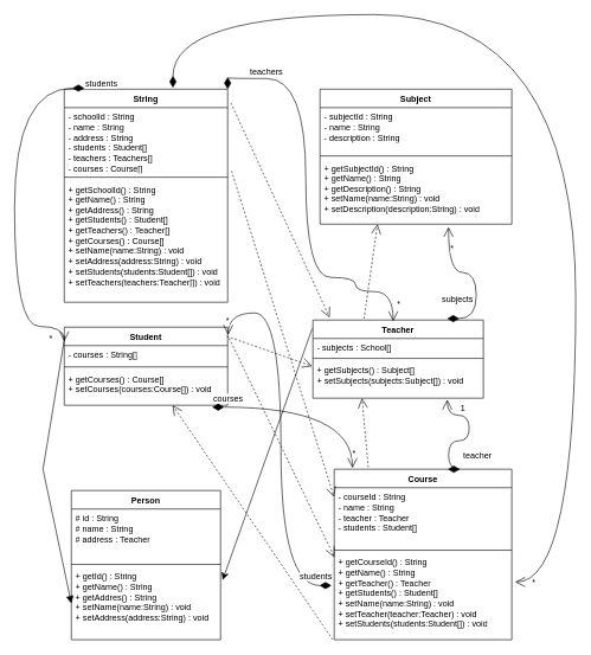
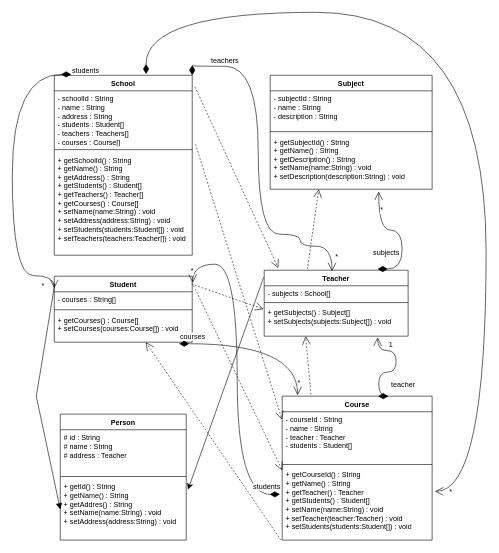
- <mxCell id="2" value="String" style="swimlane;fontStyle=1;align=center;verticalAlign=top;childLayout=stackLayout;horizontal=1;startSize=26;horizontalStack=0;resizeParent=1;resizeParentMax=0;resizeLast=0;collapsible=1;marginBottom=0;whiteSpace=wrap;html=1;" vertex="1" parent="1"><mxGeometry x="90" y="125" width="230" height="300" as="geometry" /></mxCell>
+ <mxCell id="2" value="School" style="swimlane;fontStyle=1;align=center;verticalAlign=top;childLayout=stackLayout;horizontal=1;startSize=26;horizontalStack=0;resizeParent=1;resizeParentMax=0;resizeLast=0;collapsible=1;marginBottom=0;whiteSpace=wrap;html=1;" vertex="1" parent="1"><mxGeometry x="90" y="125" width="230" height="300" as="geometry" /></mxCell>
